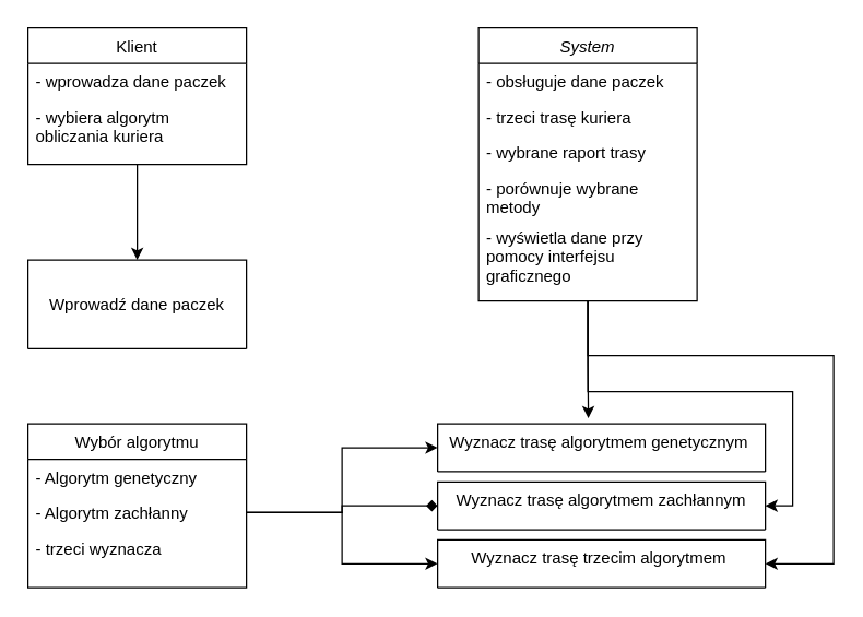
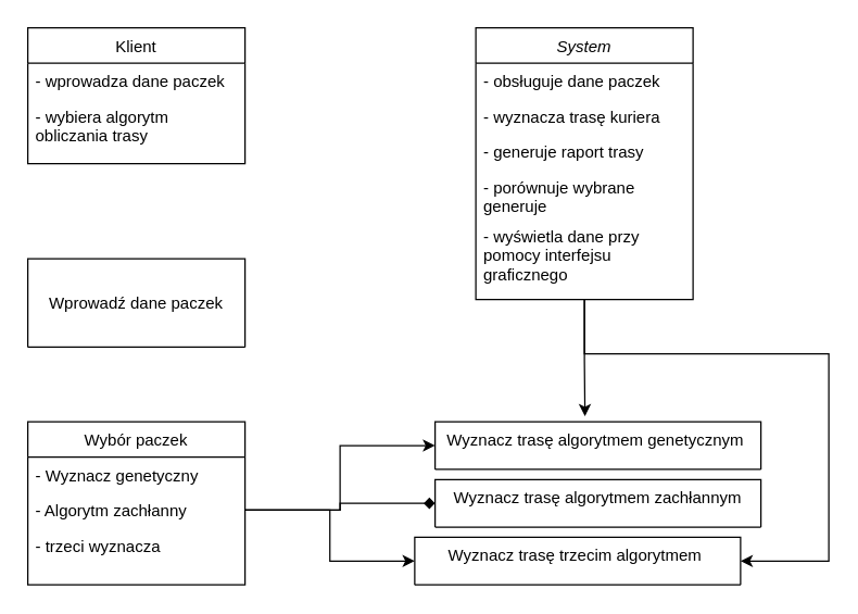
- <mxCell id="18" value="- wybiera algorytm &#10;obliczania kuriera" style="text;align=left;verticalAlign=top;spacingLeft=4;spacingRight=4;overflow=hidden;rotatable=0;points=[[0,0.5],[1,0.5]];portConstraint=eastwest;rounded=0;shadow=0;html=0;" vertex="1" parent="16"><mxGeometry y="52" width="160" height="48" as="geometry" /></mxCell>
+ <mxCell id="18" value="- wybiera algorytm &#10;obliczania trasy" style="text;align=left;verticalAlign=top;spacingLeft=4;spacingRight=4;overflow=hidden;rotatable=0;points=[[0,0.5],[1,0.5]];portConstraint=eastwest;rounded=0;shadow=0;html=0;" vertex="1" parent="16"><mxGeometry y="52" width="160" height="48" as="geometry" /></mxCell>
- <mxCell id="6" value="- trzeci trasę kuriera" style="text;align=left;verticalAlign=top;spacingLeft=4;spacingRight=4;overflow=hidden;rotatable=0;points=[[0,0.5],[1,0.5]];portConstraint=eastwest;rounded=0;shadow=0;html=0;" vertex="1" parent="4"><mxGeometry y="52" width="160" height="26" as="geometry" /></mxCell>
+ <mxCell id="6" value="- wyznacza trasę kuriera" style="text;align=left;verticalAlign=top;spacingLeft=4;spacingRight=4;overflow=hidden;rotatable=0;points=[[0,0.5],[1,0.5]];portConstraint=eastwest;rounded=0;shadow=0;html=0;" vertex="1" parent="4"><mxGeometry y="52" width="160" height="26" as="geometry" /></mxCell>
- <mxCell id="7" value="- wybrane raport trasy" style="text;align=left;verticalAlign=top;spacingLeft=4;spacingRight=4;overflow=hidden;rotatable=0;points=[[0,0.5],[1,0.5]];portConstraint=eastwest;rounded=0;shadow=0;html=0;" vertex="1" parent="4"><mxGeometry y="78" width="160" height="26" as="geometry" /></mxCell>
+ <mxCell id="7" value="- generuje raport trasy" style="text;align=left;verticalAlign=top;spacingLeft=4;spacingRight=4;overflow=hidden;rotatable=0;points=[[0,0.5],[1,0.5]];portConstraint=eastwest;rounded=0;shadow=0;html=0;" vertex="1" parent="4"><mxGeometry y="78" width="160" height="26" as="geometry" /></mxCell>
- <mxCell id="8" value="- porównuje wybrane &#10;metody" style="text;align=left;verticalAlign=top;spacingLeft=4;spacingRight=4;overflow=hidden;rotatable=0;points=[[0,0.5],[1,0.5]];portConstraint=eastwest;rounded=0;shadow=0;html=0;" vertex="1" parent="4"><mxGeometry y="104" width="160" height="36" as="geometry" /></mxCell>
+ <mxCell id="8" value="- porównuje wybrane &#10;generuje" style="text;align=left;verticalAlign=top;spacingLeft=4;spacingRight=4;overflow=hidden;rotatable=0;points=[[0,0.5],[1,0.5]];portConstraint=eastwest;rounded=0;shadow=0;html=0;" vertex="1" parent="4"><mxGeometry y="104" width="160" height="36" as="geometry" /></mxCell>
- <mxCell id="15" style="edgeStyle=orthogonalEdgeStyle;rounded=0;orthogonalLoop=1;jettySize=auto;html=1;entryX=0.5;entryY=0;entryDx=0;entryDy=0;" edge="1" parent="1" source="16" target="14"><mxGeometry relative="1" as="geometry" /></mxCell>
- <mxCell id="2" style="edgeStyle=orthogonalEdgeStyle;rounded=0;orthogonalLoop=1;jettySize=auto;html=1;entryX=1;entryY=0.5;entryDx=0;entryDy=0;" edge="1" parent="1" source="4" target="20"><mxGeometry relative="1" as="geometry" /></mxCell>
- <mxCell id="10" value="Wybór algorytmu" style="swimlane;fontStyle=0;align=center;verticalAlign=top;childLayout=stackLayout;horizontal=1;startSize=26;horizontalStack=0;resizeParent=1;resizeLast=0;collapsible=1;marginBottom=0;rounded=0;shadow=0;strokeWidth=1;" vertex="1" parent="1"><mxGeometry x="20" y="310" width="160" height="120" as="geometry"><mxRectangle x="130" y="380" width="160" height="26" as="alternateBounds" /></mxGeometry></mxCell>
+ <mxCell id="10" value="Wybór paczek" style="swimlane;fontStyle=0;align=center;verticalAlign=top;childLayout=stackLayout;horizontal=1;startSize=26;horizontalStack=0;resizeParent=1;resizeLast=0;collapsible=1;marginBottom=0;rounded=0;shadow=0;strokeWidth=1;" vertex="1" parent="1"><mxGeometry x="20" y="310" width="160" height="120" as="geometry"><mxRectangle x="130" y="380" width="160" height="26" as="alternateBounds" /></mxGeometry></mxCell>
- <mxCell id="11" value="- Algorytm genetyczny" style="text;align=left;verticalAlign=top;spacingLeft=4;spacingRight=4;overflow=hidden;rotatable=0;points=[[0,0.5],[1,0.5]];portConstraint=eastwest;" vertex="1" parent="10"><mxGeometry y="26" width="160" height="26" as="geometry" /></mxCell>
+ <mxCell id="11" value="- Wyznacz genetyczny" style="text;align=left;verticalAlign=top;spacingLeft=4;spacingRight=4;overflow=hidden;rotatable=0;points=[[0,0.5],[1,0.5]];portConstraint=eastwest;" vertex="1" parent="10"><mxGeometry y="26" width="160" height="26" as="geometry" /></mxCell>
- <mxCell id="21" value="Wyznacz trasę trzecim algorytmem " style="swimlane;fontStyle=0;align=center;verticalAlign=top;childLayout=stackLayout;horizontal=1;startSize=185;horizontalStack=0;resizeParent=1;resizeLast=0;collapsible=1;marginBottom=0;rounded=0;shadow=0;strokeWidth=1;" vertex="1" parent="1"><mxGeometry x="320" y="395" width="240" height="35" as="geometry"><mxRectangle x="130" y="380" width="160" height="26" as="alternateBounds" /></mxGeometry></mxCell>
+ <mxCell id="21" value="Wyznacz trasę trzecim algorytmem " style="swimlane;fontStyle=0;align=center;verticalAlign=top;childLayout=stackLayout;horizontal=1;startSize=185;horizontalStack=0;resizeParent=1;resizeLast=0;collapsible=1;marginBottom=0;rounded=0;shadow=0;strokeWidth=1;" vertex="1" parent="1"><mxGeometry x="305" y="395" width="240" height="35" as="geometry"><mxRectangle x="130" y="380" width="160" height="26" as="alternateBounds" /></mxGeometry></mxCell>
